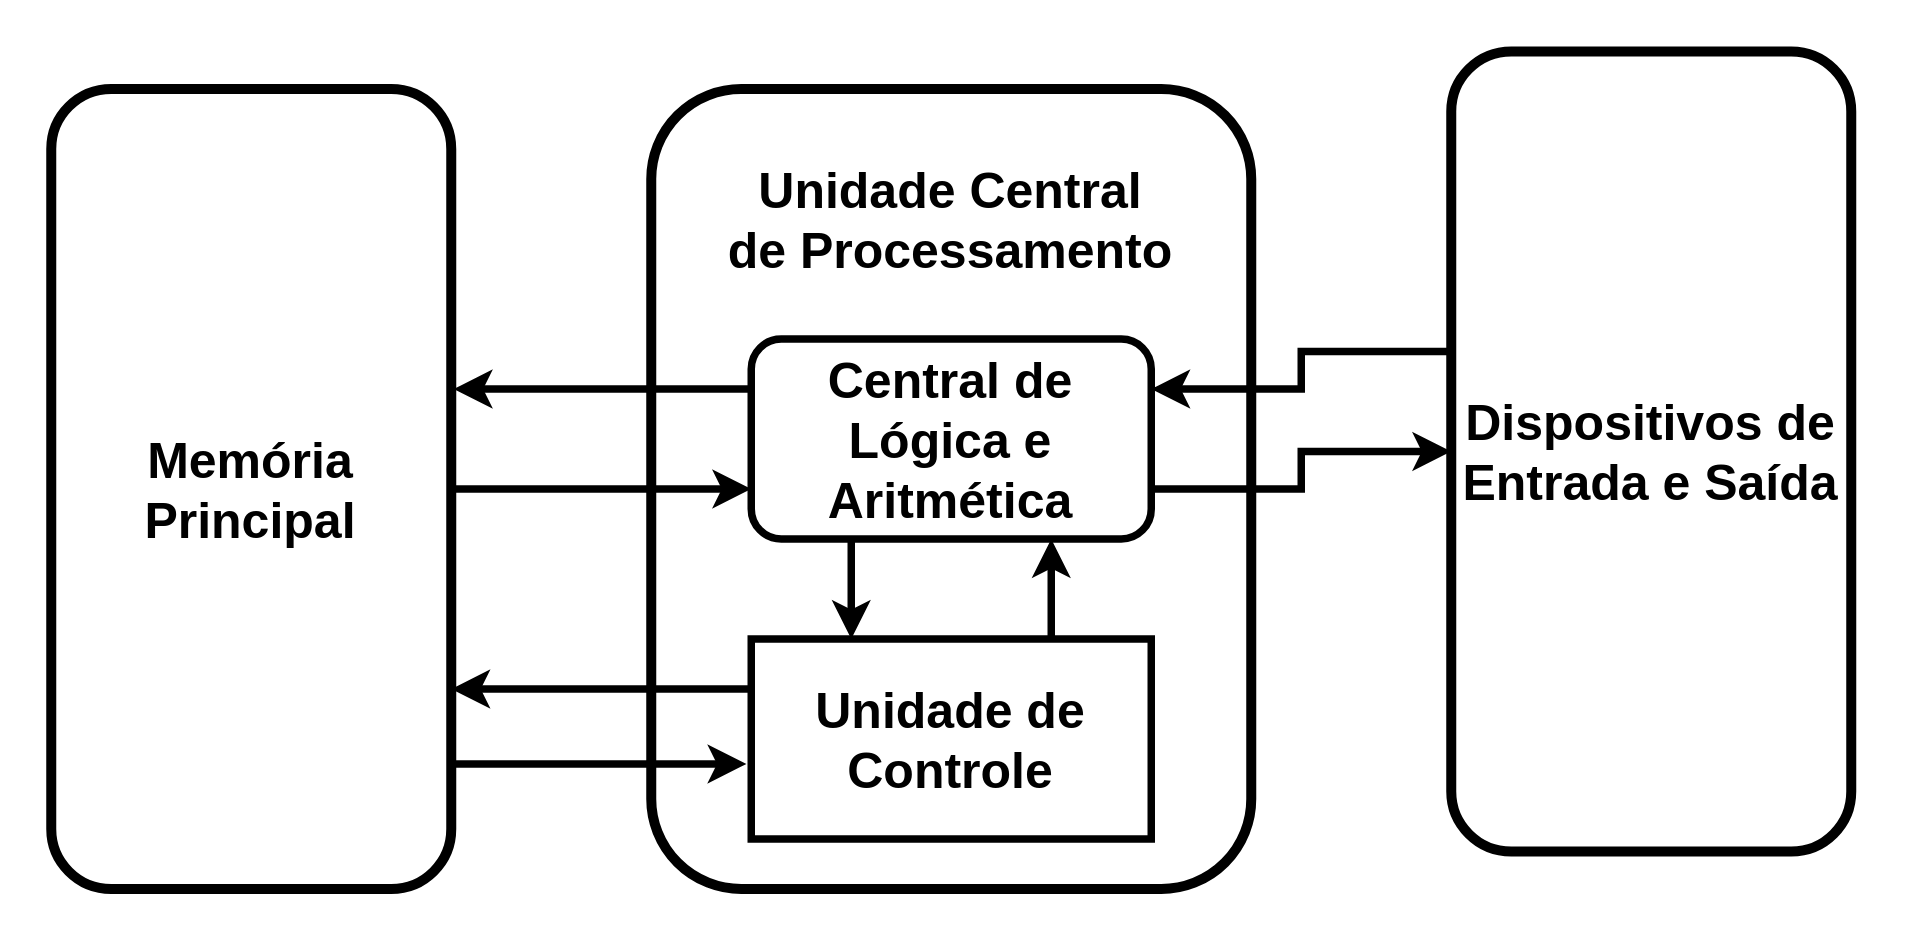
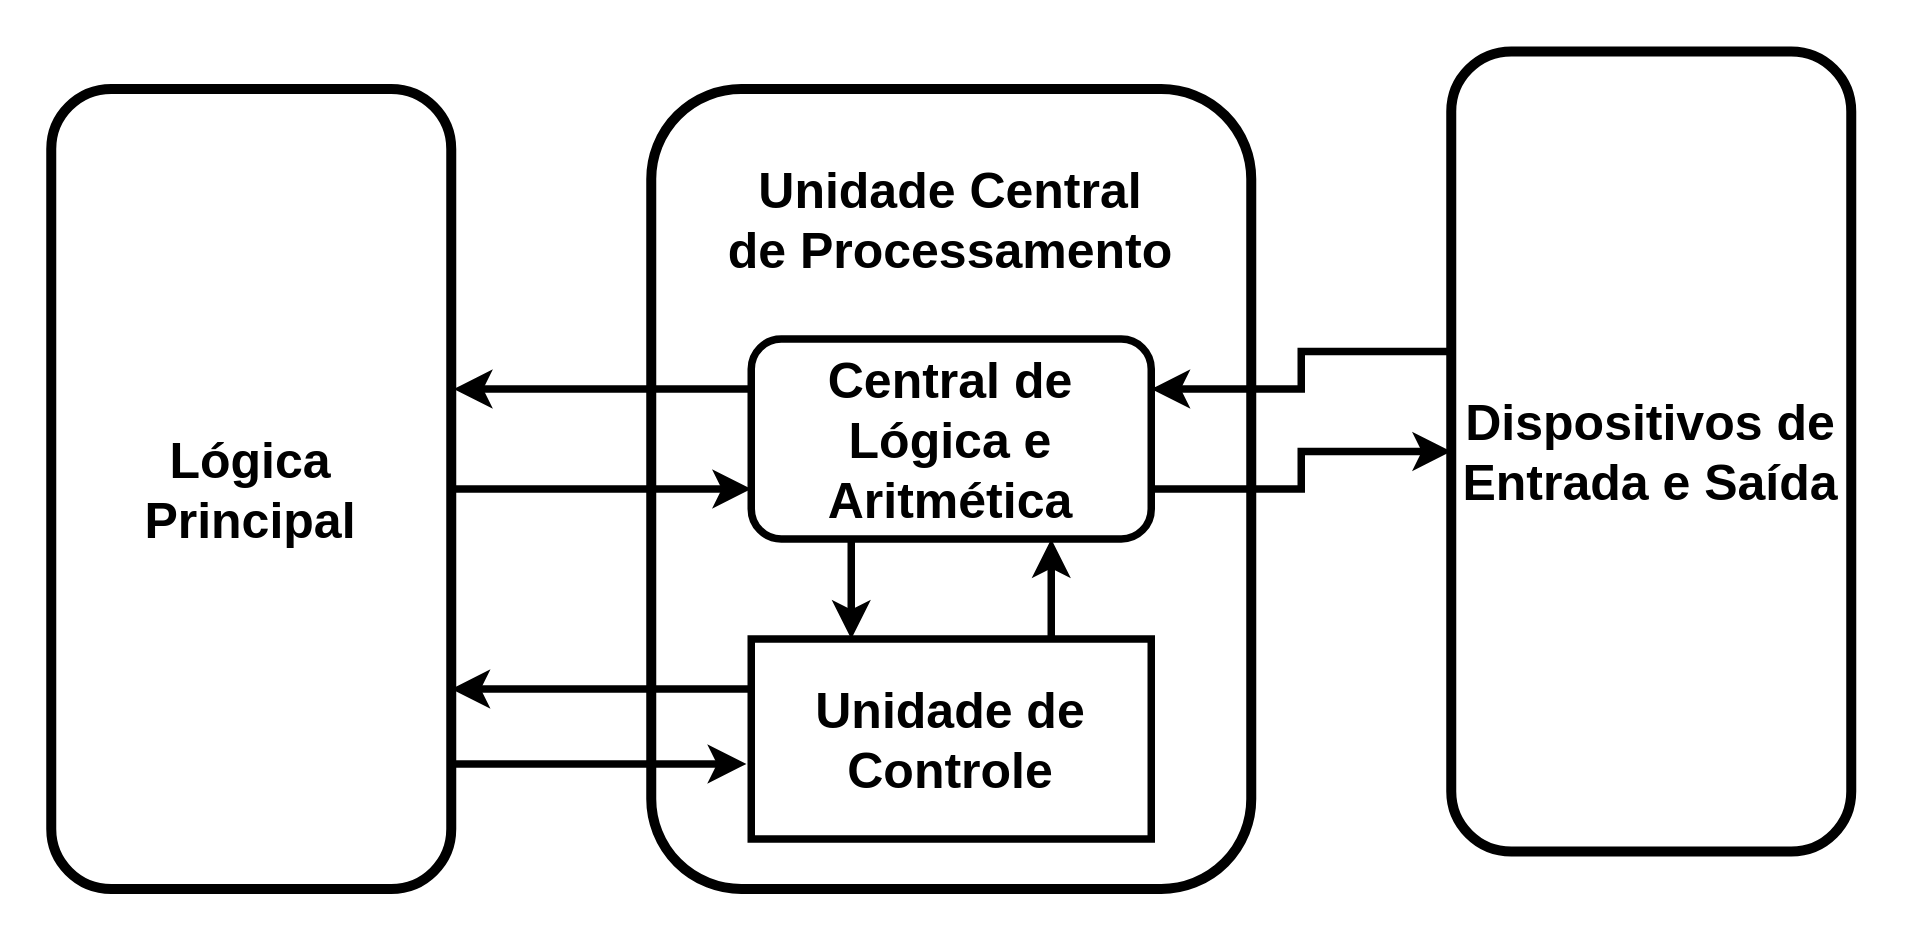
- <mxCell id="4" value="Memória&lt;br style=&quot;font-size: 20px;&quot;&gt;Principal" style="rounded=1;whiteSpace=wrap;html=1;fontSize=20;glass=0;strokeWidth=4;shadow=0;fontStyle=1" parent="1" vertex="1"><mxGeometry x="20" y="35" width="160" height="320" as="geometry" /></mxCell>
+ <mxCell id="4" value="Lógica&lt;br style=&quot;font-size: 20px;&quot;&gt;Principal" style="rounded=1;whiteSpace=wrap;html=1;fontSize=20;glass=0;strokeWidth=4;shadow=0;fontStyle=1" parent="1" vertex="1"><mxGeometry x="20" y="35" width="160" height="320" as="geometry" /></mxCell>
